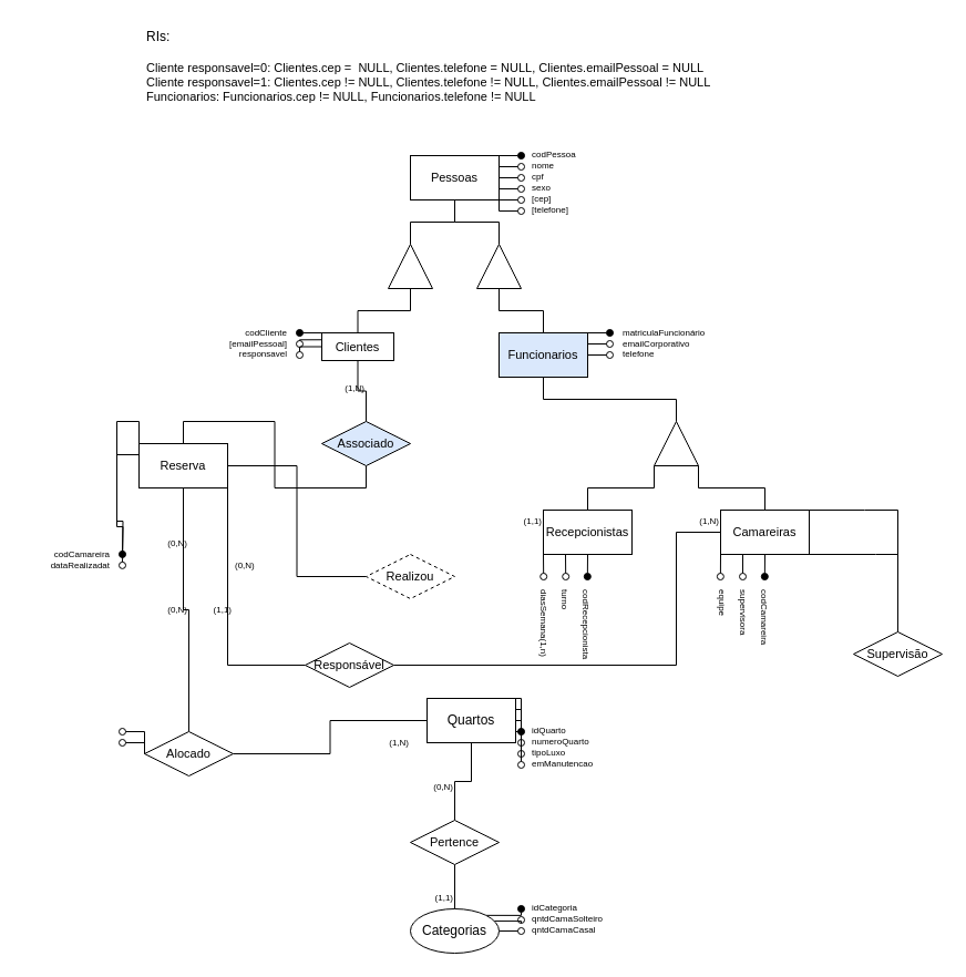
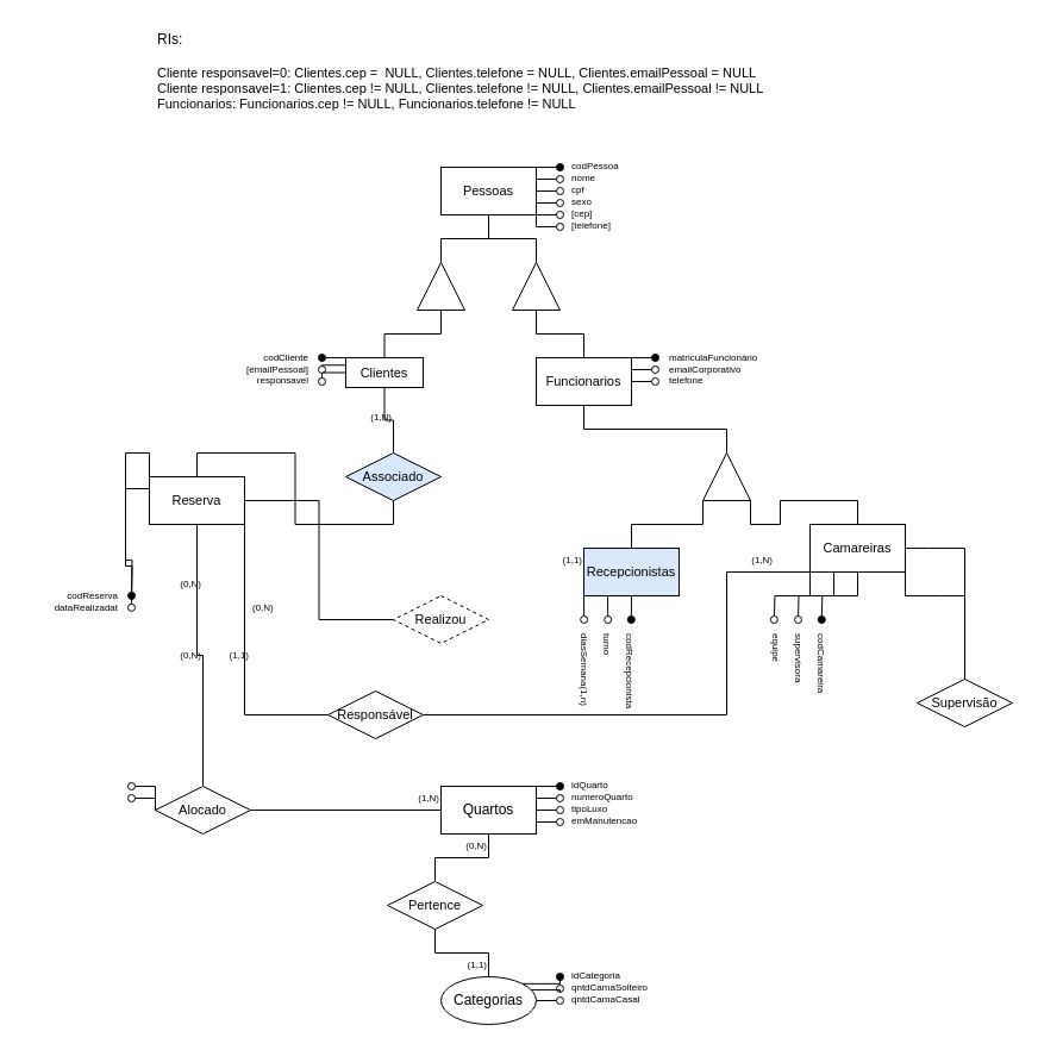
- <mxCell id="6" value="Funcionarios" style="rounded=0;whiteSpace=wrap;html=1;fontFamily=Helvetica;fontSize=11;labelBackgroundColor=none;fillColor=#dae8fc;" vertex="1" parent="1"><mxGeometry x="450" y="300" width="80" height="40" as="geometry" /></mxCell>
+ <mxCell id="6" value="Funcionarios" style="rounded=0;whiteSpace=wrap;html=1;fontFamily=Helvetica;fontSize=11;labelBackgroundColor=none;" vertex="1" parent="1"><mxGeometry x="450" y="300" width="80" height="40" as="geometry" /></mxCell>
- <mxCell id="10" value="Recepcionistas" style="rounded=0;whiteSpace=wrap;html=1;fontFamily=Helvetica;fontSize=11;labelBackgroundColor=none;" vertex="1" parent="1"><mxGeometry x="490" y="460" width="80" height="40" as="geometry" /></mxCell>
+ <mxCell id="10" value="Recepcionistas" style="rounded=0;whiteSpace=wrap;html=1;fontFamily=Helvetica;fontSize=11;labelBackgroundColor=none;fillColor=#dae8fc;" vertex="1" parent="1"><mxGeometry x="490" y="460" width="80" height="40" as="geometry" /></mxCell>
- <mxCell id="16" value="Camareiras" style="rounded=0;whiteSpace=wrap;html=1;fontFamily=Helvetica;fontSize=11;labelBackgroundColor=none;" vertex="1" parent="1"><mxGeometry x="650" y="460" width="80" height="40" as="geometry" /></mxCell>
+ <mxCell id="16" value="Camareiras" style="rounded=0;whiteSpace=wrap;html=1;fontFamily=Helvetica;fontSize=11;labelBackgroundColor=none;" vertex="1" parent="1"><mxGeometry x="680" y="440" width="80" height="40" as="geometry" /></mxCell>
- <mxCell id="59" value="&lt;div&gt;codCamareira&lt;/div&gt;&lt;div&gt;dataRealizadat&lt;/div&gt;" style="text;html=1;align=right;verticalAlign=middle;resizable=0;points=[];autosize=1;strokeColor=none;fillColor=none;fontSize=8;fontFamily=Helvetica;labelBackgroundColor=none;" vertex="1" parent="1"><mxGeometry x="20" y="490" width="80" height="30" as="geometry" /></mxCell>
+ <mxCell id="59" value="&lt;div&gt;codReserva&lt;/div&gt;&lt;div&gt;dataRealizadat&lt;/div&gt;" style="text;html=1;align=right;verticalAlign=middle;resizable=0;points=[];autosize=1;strokeColor=none;fillColor=none;fontSize=8;fontFamily=Helvetica;labelBackgroundColor=none;" vertex="1" parent="1"><mxGeometry x="20" y="490" width="80" height="30" as="geometry" /></mxCell>
- <mxCell id="35" value="Quartos" style="rounded=0;whiteSpace=wrap;html=1;labelBackgroundColor=none;" vertex="1" parent="1"><mxGeometry x="385" y="630" width="80" height="40" as="geometry" /></mxCell>
+ <mxCell id="35" value="Quartos" style="rounded=0;whiteSpace=wrap;html=1;labelBackgroundColor=none;" vertex="1" parent="1"><mxGeometry x="370" y="660" width="80" height="40" as="geometry" /></mxCell>
- <mxCell id="54" value="Pertence" style="rhombus;whiteSpace=wrap;html=1;rounded=0;strokeWidth=1;fontFamily=Helvetica;fontSize=11;labelBackgroundColor=none;" vertex="1" parent="1"><mxGeometry x="370" y="740" width="80" height="40" as="geometry" /></mxCell>
+ <mxCell id="54" value="Pertence" style="rhombus;whiteSpace=wrap;html=1;rounded=0;strokeWidth=1;fontFamily=Helvetica;fontSize=11;labelBackgroundColor=none;" vertex="1" parent="1"><mxGeometry x="325" y="740" width="80" height="40" as="geometry" /></mxCell>
